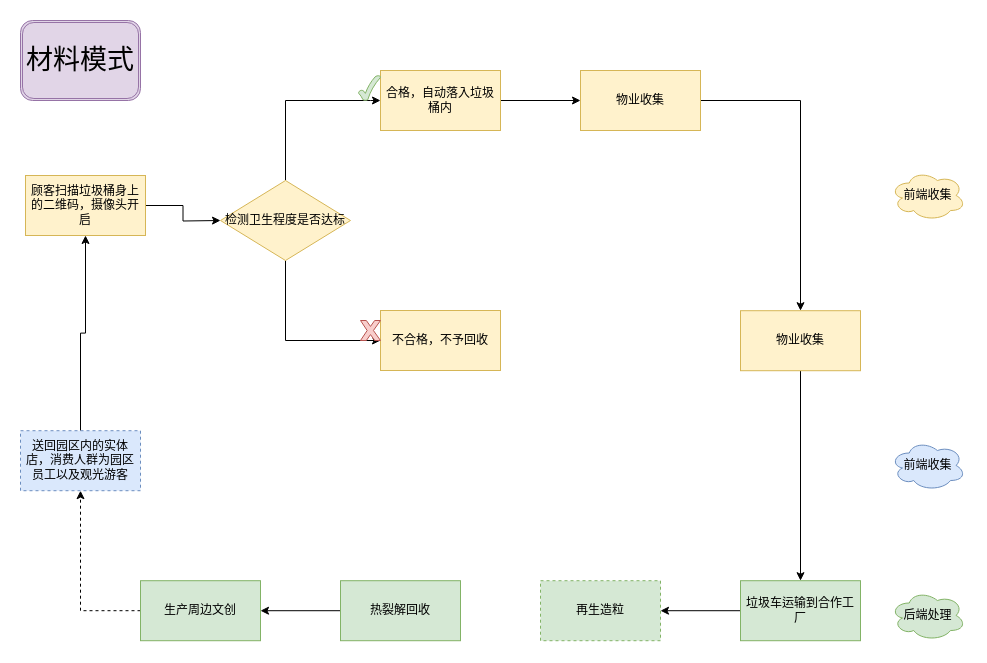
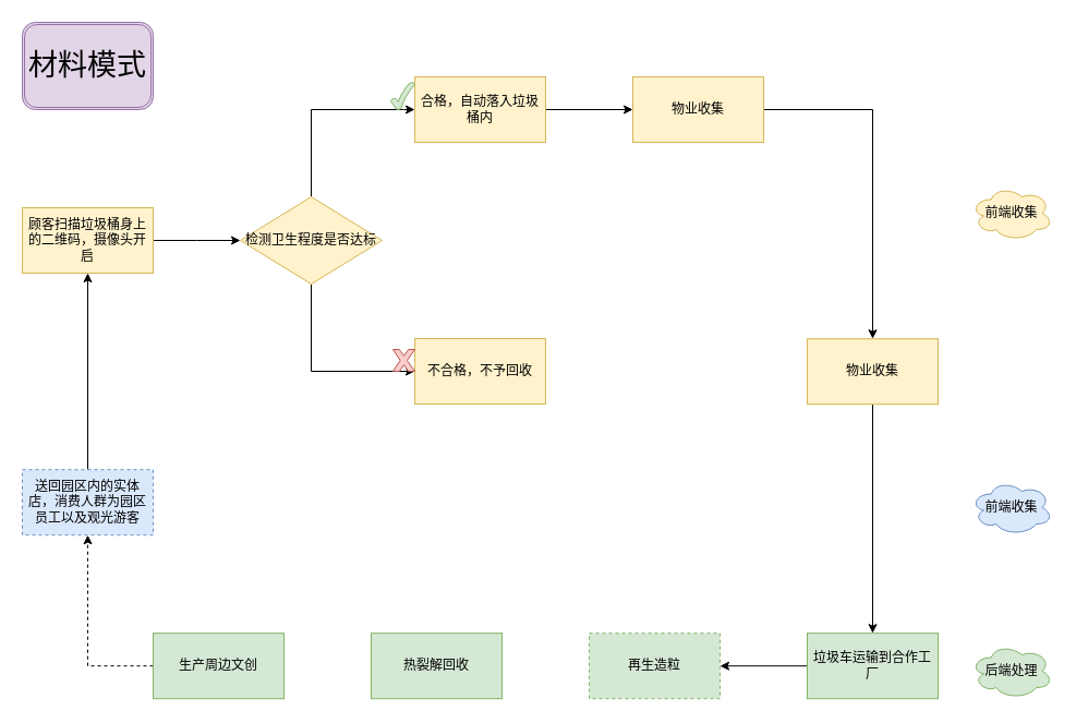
- <mxCell id="4" value="顾客扫描垃圾桶身上的二维码，摄像头开启" style="rounded=0;whiteSpace=wrap;html=1;fillColor=#fff2cc;strokeColor=#d6b656;" parent="1" vertex="1"><mxGeometry x="25" y="175" width="120" height="60" as="geometry" /></mxCell>
+ <mxCell id="4" value="顾客扫描垃圾桶身上的二维码，摄像头开启" style="rounded=0;whiteSpace=wrap;html=1;fillColor=#fff2cc;strokeColor=#d6b656;" parent="1" vertex="1"><mxGeometry x="20" y="190" width="120" height="60" as="geometry" /></mxCell>
- <mxCell id="17" value="" style="edgeStyle=orthogonalEdgeStyle;rounded=0;orthogonalLoop=1;jettySize=auto;html=1;" parent="1" source="18" target="20" edge="1"><mxGeometry relative="1" as="geometry" /></mxCell>
